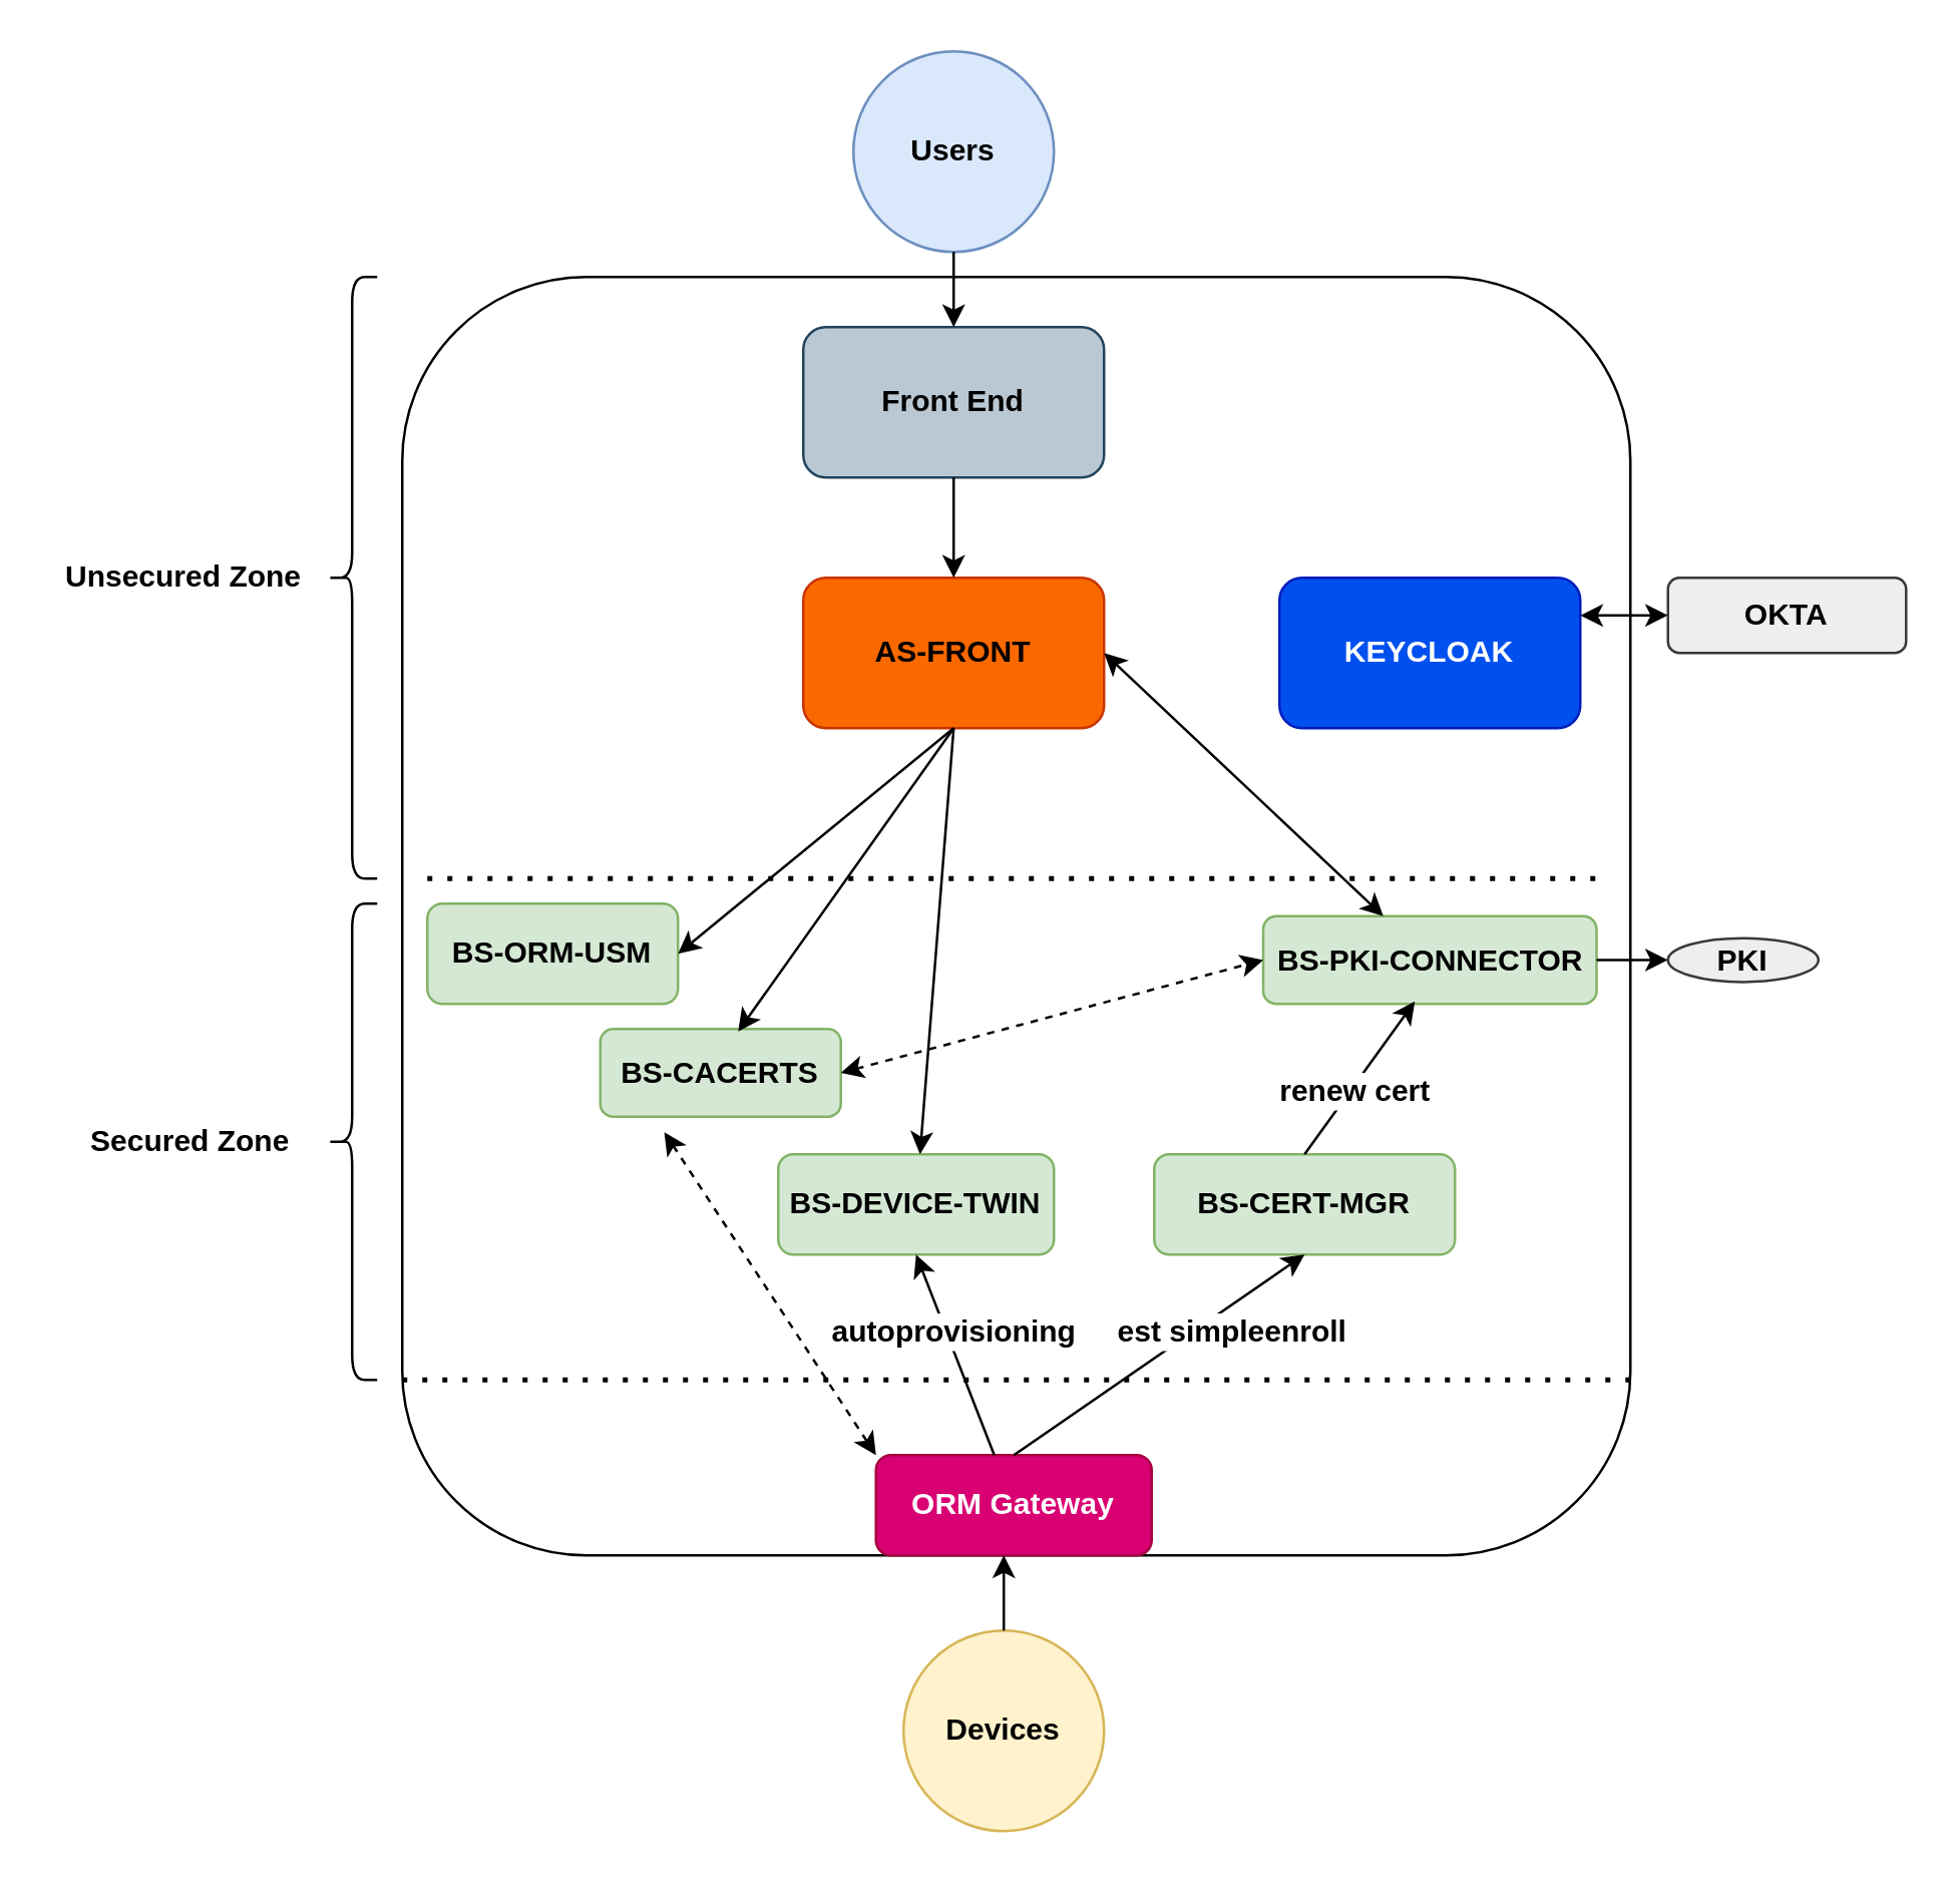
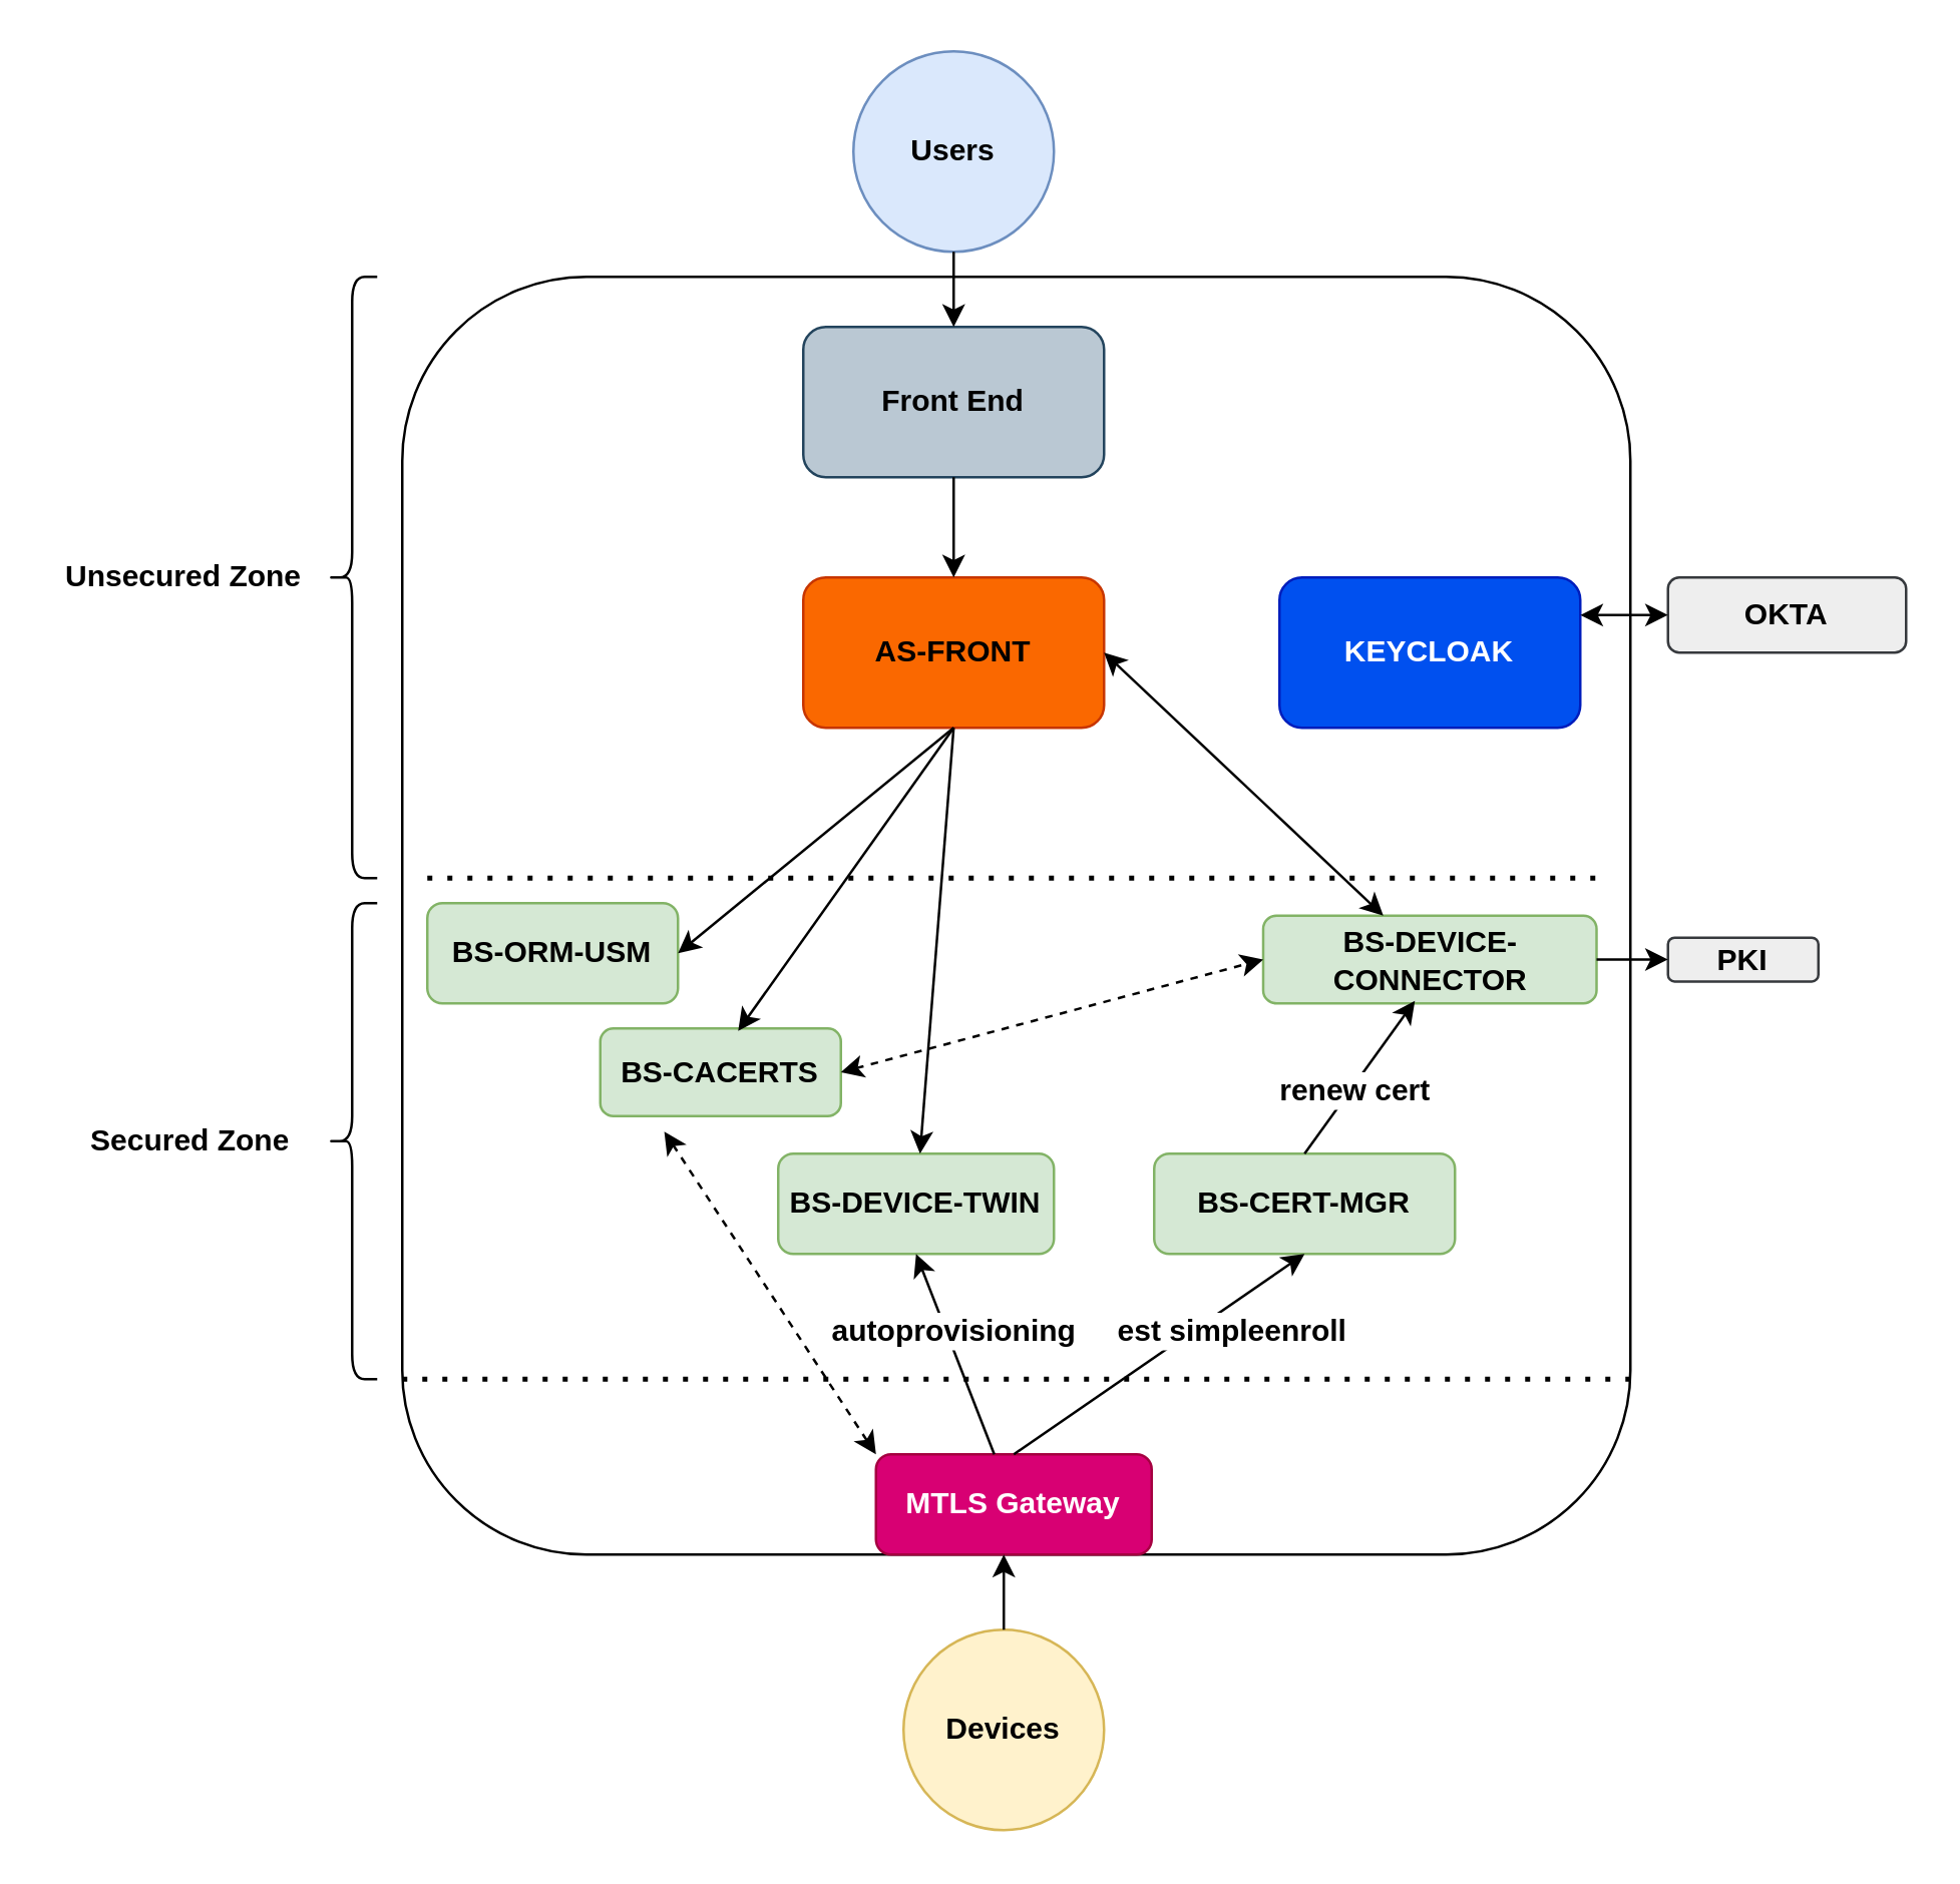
- <mxCell id="29" value="&lt;b&gt;PKI&lt;/b&gt;" style="ellipse;whiteSpace=wrap;html=1;fillColor=#eeeeee;strokeColor=#36393d;" vertex="1" parent="1"><mxGeometry x="665" y="373.75" width="60" height="17.5" as="geometry" /></mxCell>
+ <mxCell id="29" value="&lt;b&gt;PKI&lt;/b&gt;" style="rounded=1;whiteSpace=wrap;html=1;fillColor=#eeeeee;strokeColor=#36393d;" vertex="1" parent="1"><mxGeometry x="665" y="373.75" width="60" height="17.5" as="geometry" /></mxCell>
- <mxCell id="8" value="&lt;b&gt;BS-PKI-CONNECTOR&lt;/b&gt;" style="rounded=1;whiteSpace=wrap;html=1;fillColor=#d5e8d4;strokeColor=#82b366;" vertex="1" parent="1"><mxGeometry x="503.5" y="365" width="133" height="35" as="geometry" /></mxCell>
+ <mxCell id="8" value="&lt;b&gt;BS-DEVICE-CONNECTOR&lt;/b&gt;" style="rounded=1;whiteSpace=wrap;html=1;fillColor=#d5e8d4;strokeColor=#82b366;" vertex="1" parent="1"><mxGeometry x="503.5" y="365" width="133" height="35" as="geometry" /></mxCell>
- <mxCell id="23" value="&lt;b&gt;ORM Gateway&lt;/b&gt;" style="rounded=1;whiteSpace=wrap;html=1;fillColor=#d80073;fontColor=#ffffff;strokeColor=#A50040;" vertex="1" parent="1"><mxGeometry x="349" y="580" width="110" height="40" as="geometry" /></mxCell>
+ <mxCell id="23" value="&lt;b&gt;MTLS Gateway&lt;/b&gt;" style="rounded=1;whiteSpace=wrap;html=1;fillColor=#d80073;fontColor=#ffffff;strokeColor=#A50040;" vertex="1" parent="1"><mxGeometry x="349" y="580" width="110" height="40" as="geometry" /></mxCell>
